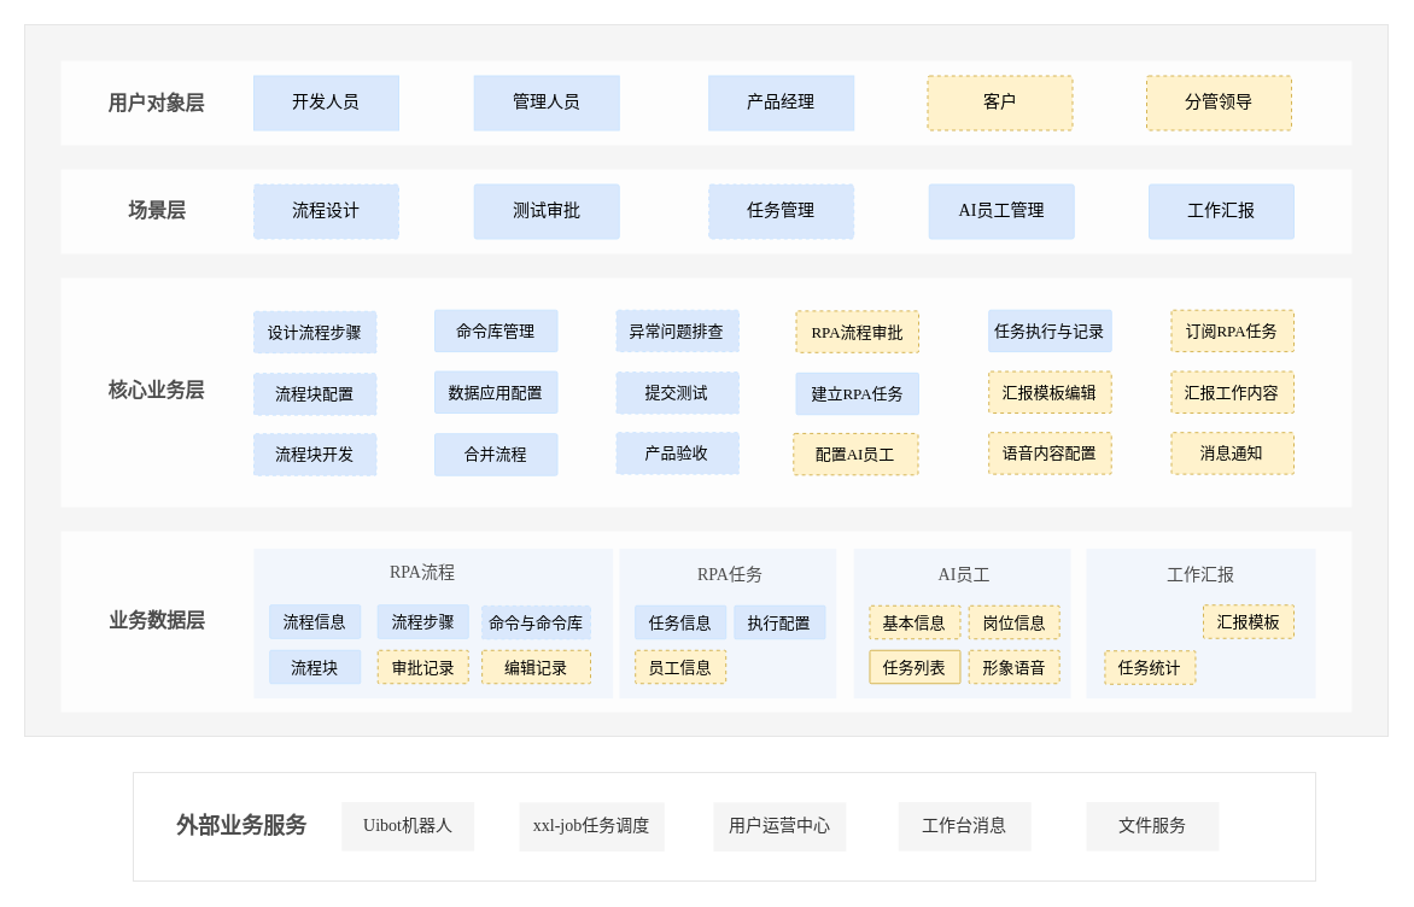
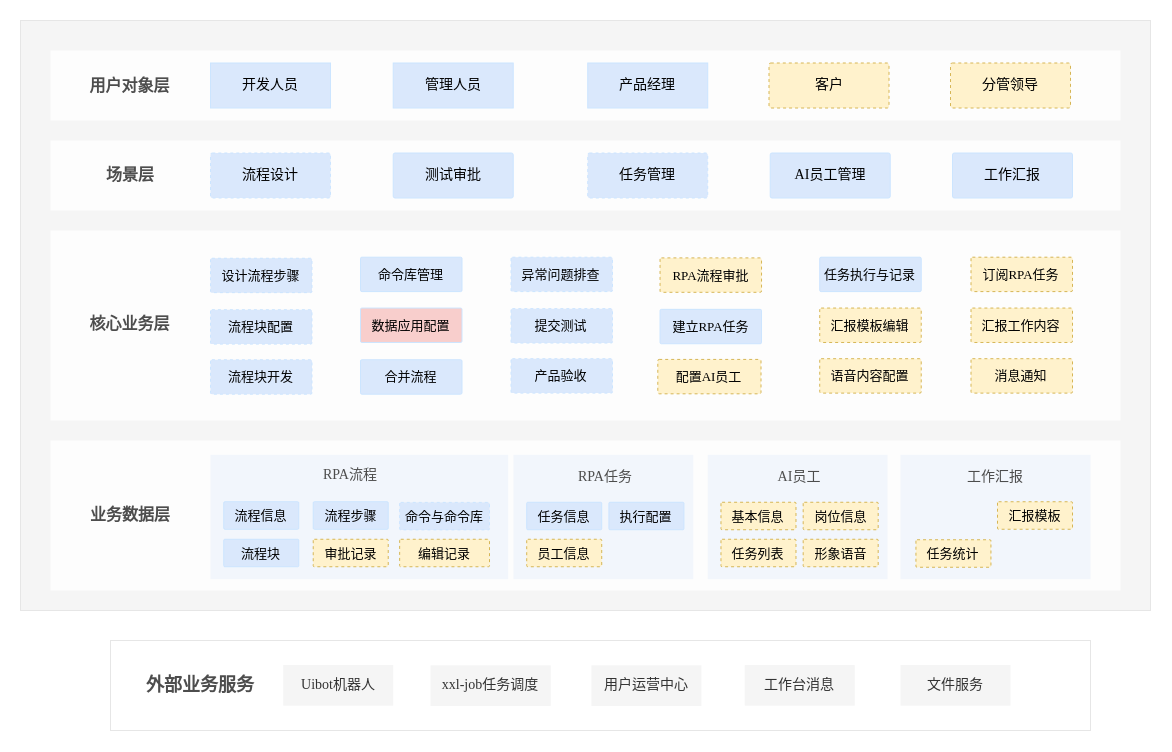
- <mxCell id="61" value="数据应用配置" style="rounded=1;whiteSpace=wrap;html=1;fontSize=13;fillColor=#dae8fc;strokeColor=#CCE5FF;fontColor=default;arcSize=4;fontStyle=0;fontFamily=阿里巴巴普惠体;" parent="1" vertex="1"><mxGeometry x="359.999" y="307.557" width="101.499" height="34.412" as="geometry" /></mxCell>
+ <mxCell id="61" value="数据应用配置" style="rounded=1;whiteSpace=wrap;html=1;fontSize=13;fillColor=#f8cecc;strokeColor=#CCE5FF;fontColor=default;arcSize=4;fontStyle=0;fontFamily=阿里巴巴普惠体;" parent="1" vertex="1"><mxGeometry x="359.999" y="307.557" width="101.499" height="34.412" as="geometry" /></mxCell>
- <mxCell id="68" value="任务列表" style="rounded=1;whiteSpace=wrap;html=1;fontSize=13;fillColor=#fff2cc;strokeColor=#d6b656;arcSize=4;fontStyle=0;fontColor=default;fontFamily=阿里巴巴普惠体;dashed=0;" parent="1" vertex="1"><mxGeometry x="720.48" y="538.75" width="75" height="27.5" as="geometry" /></mxCell>
+ <mxCell id="68" value="任务列表" style="rounded=1;whiteSpace=wrap;html=1;fontSize=13;fillColor=#fff2cc;strokeColor=#d6b656;arcSize=4;fontStyle=0;fontColor=default;fontFamily=阿里巴巴普惠体;dashed=1;" parent="1" vertex="1"><mxGeometry x="720.48" y="538.75" width="75" height="27.5" as="geometry" /></mxCell>
